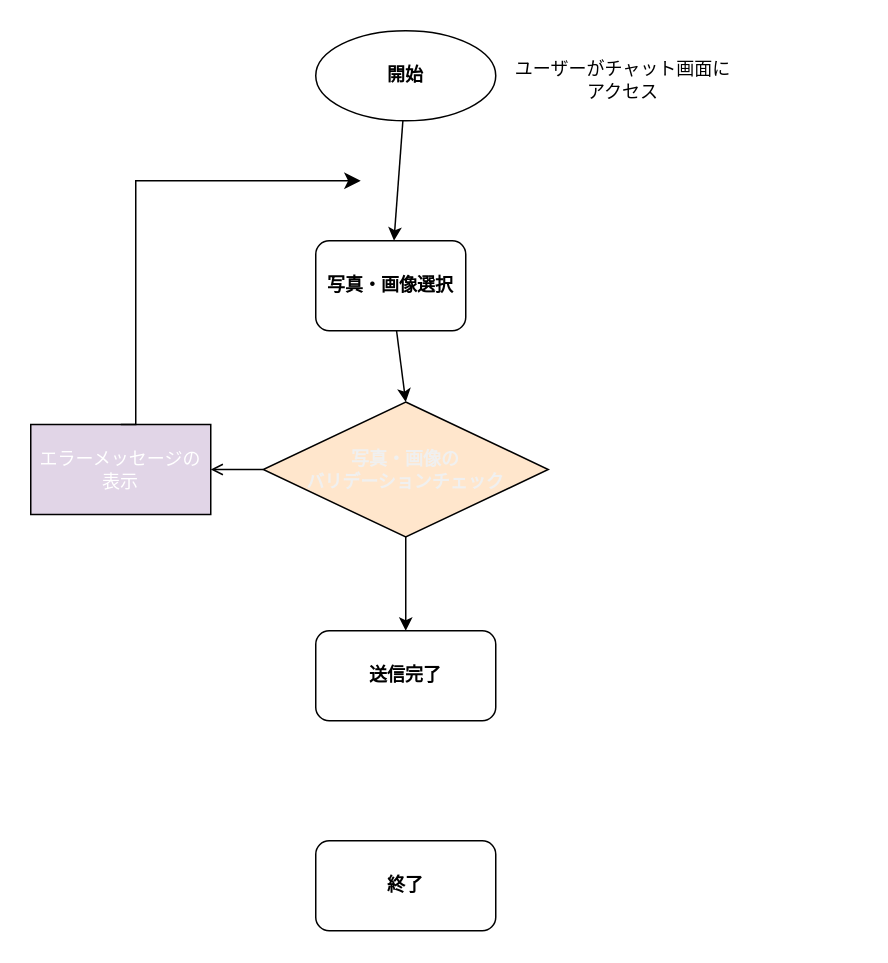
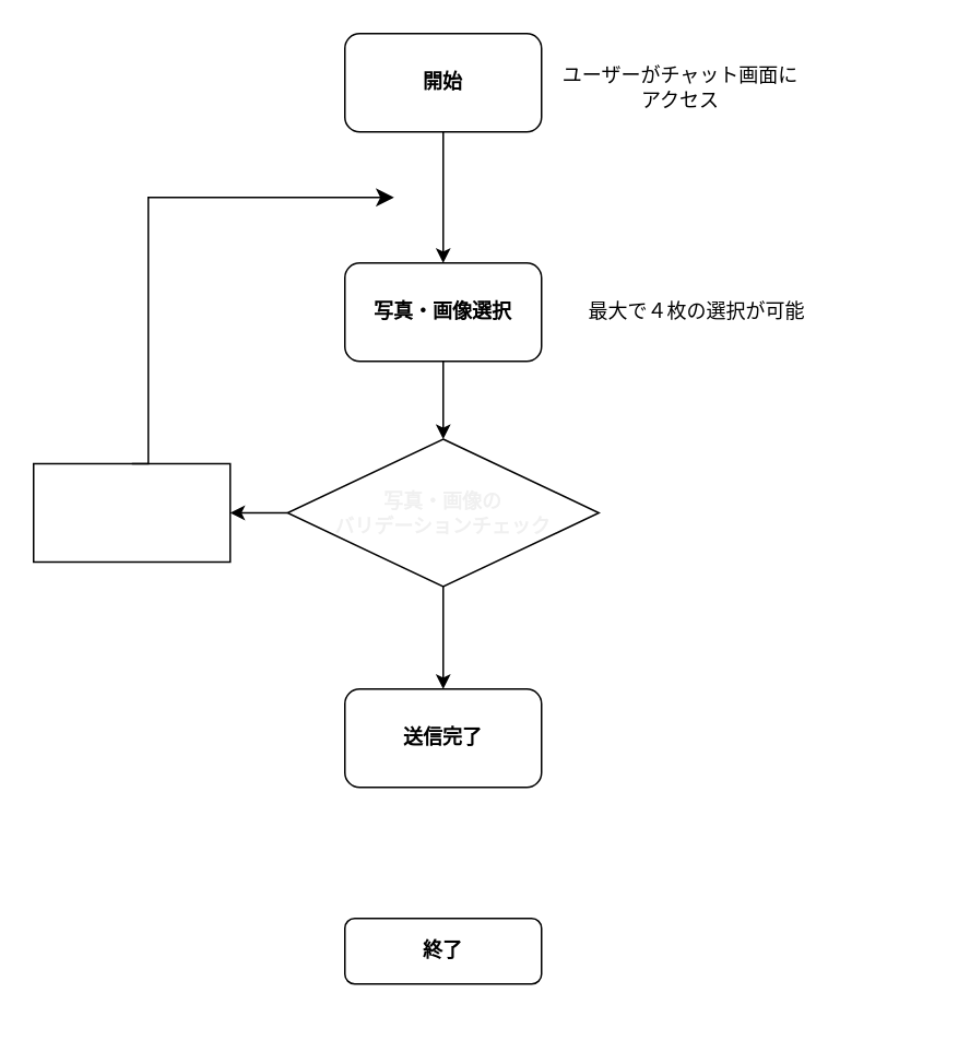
- <mxCell id="3" value="&lt;b&gt;開始&lt;/b&gt;" style="ellipse;whiteSpace=wrap;html=1;" vertex="1" parent="1"><mxGeometry x="210" y="20" width="120" height="60" as="geometry" /></mxCell>
+ <mxCell id="3" value="&lt;b&gt;開始&lt;/b&gt;" style="rounded=1;whiteSpace=wrap;html=1;" vertex="1" parent="1"><mxGeometry x="210" y="20" width="120" height="60" as="geometry" /></mxCell>
- <mxCell id="5" value="&lt;b&gt;写真・画像選択&lt;/b&gt;" style="whiteSpace=wrap;html=1;rounded=1;" vertex="1" parent="1"><mxGeometry x="210" y="160" width="100" height="60" as="geometry" /></mxCell>
+ <mxCell id="5" value="&lt;b&gt;写真・画像選択&lt;/b&gt;" style="whiteSpace=wrap;html=1;rounded=1;" vertex="1" parent="1"><mxGeometry x="210" y="160" width="120" height="60" as="geometry" /></mxCell>
+ <mxCell id="9" value="最大で４枚の選択が可能" style="text;strokeColor=none;align=center;fillColor=none;html=1;verticalAlign=middle;whiteSpace=wrap;rounded=0;" vertex="1" parent="1"><mxGeometry x="340" y="170" width="170" height="40" as="geometry" /></mxCell>
- <mxCell id="16" value="エラーメッセージの表示" style="whiteSpace=wrap;html=1;fontColor=#FFFFFF;labelBackgroundColor=none;fillColor=#e1d5e7;" vertex="1" parent="1"><mxGeometry x="20" y="282.5" width="120" height="60" as="geometry" /></mxCell>
+ <mxCell id="16" value="エラーメッセージの表示" style="whiteSpace=wrap;html=1;fontColor=#FFFFFF;labelBackgroundColor=none;" vertex="1" parent="1"><mxGeometry x="20" y="282.5" width="120" height="60" as="geometry" /></mxCell>
- <mxCell id="12" value="" style="edgeStyle=none;html=1;fontColor=#FFFFFF;endArrow=open;" edge="1" parent="1" source="13" target="16"><mxGeometry relative="1" as="geometry" /></mxCell>
+ <mxCell id="12" value="" style="edgeStyle=none;html=1;fontColor=#FFFFFF;" edge="1" parent="1" source="13" target="16"><mxGeometry relative="1" as="geometry" /></mxCell>
- <mxCell id="13" value="&lt;b style=&quot;color: rgb(240, 240, 240);&quot;&gt;写真・画像の&lt;br&gt;バリデーションチェック&lt;/b&gt;" style="rhombus;whiteSpace=wrap;html=1;labelBackgroundColor=none;fontColor=#FFFFFF;fillColor=#ffe6cc;" vertex="1" parent="1"><mxGeometry x="175" y="267.5" width="190" height="90" as="geometry" /></mxCell>
+ <mxCell id="13" value="&lt;b style=&quot;color: rgb(240, 240, 240);&quot;&gt;写真・画像の&lt;br&gt;バリデーションチェック&lt;/b&gt;" style="rhombus;whiteSpace=wrap;html=1;labelBackgroundColor=none;fontColor=#FFFFFF;" vertex="1" parent="1"><mxGeometry x="175" y="267.5" width="190" height="90" as="geometry" /></mxCell>
- <mxCell id="14" value="YES" style="text;strokeColor=none;align=center;fillColor=none;html=1;verticalAlign=middle;whiteSpace=wrap;rounded=0;labelBackgroundColor=none;fontColor=#FFFFFF;" vertex="1" parent="1"><mxGeometry x="210" y="357.5" width="50" height="20" as="geometry" /></mxCell>
- <mxCell id="8" value="&lt;b&gt;終了&lt;/b&gt;" style="whiteSpace=wrap;html=1;rounded=1;" vertex="1" parent="1"><mxGeometry x="210" y="560" width="120" height="60" as="geometry" /></mxCell>
+ <mxCell id="8" value="&lt;b&gt;終了&lt;/b&gt;" style="whiteSpace=wrap;html=1;rounded=1;" vertex="1" parent="1"><mxGeometry x="210" y="560" width="120" height="40" as="geometry" /></mxCell>
